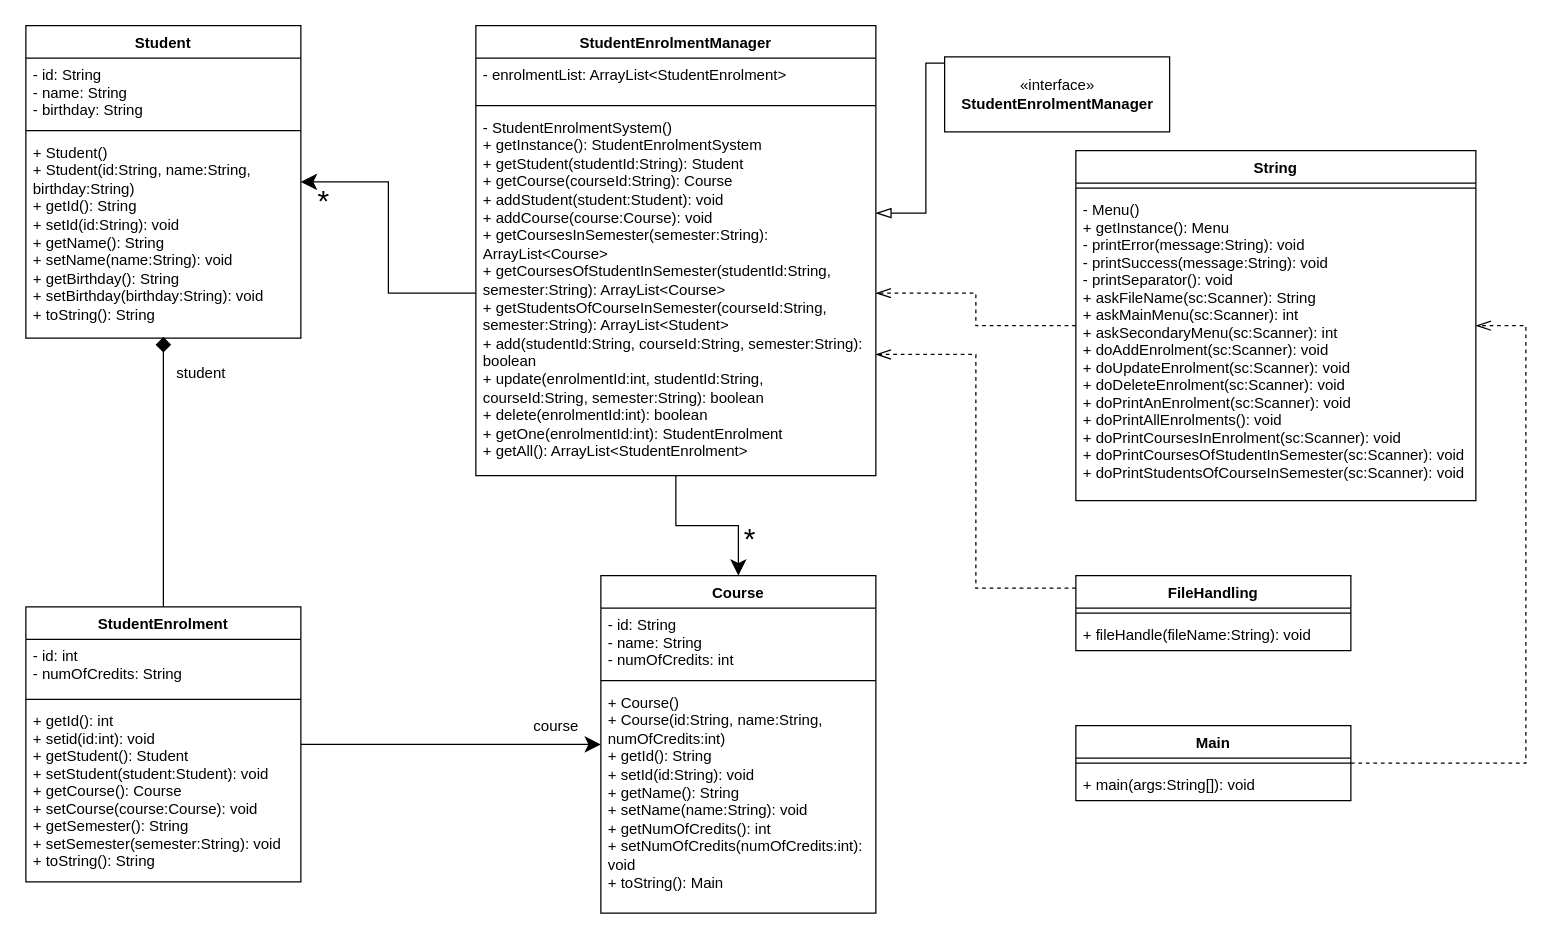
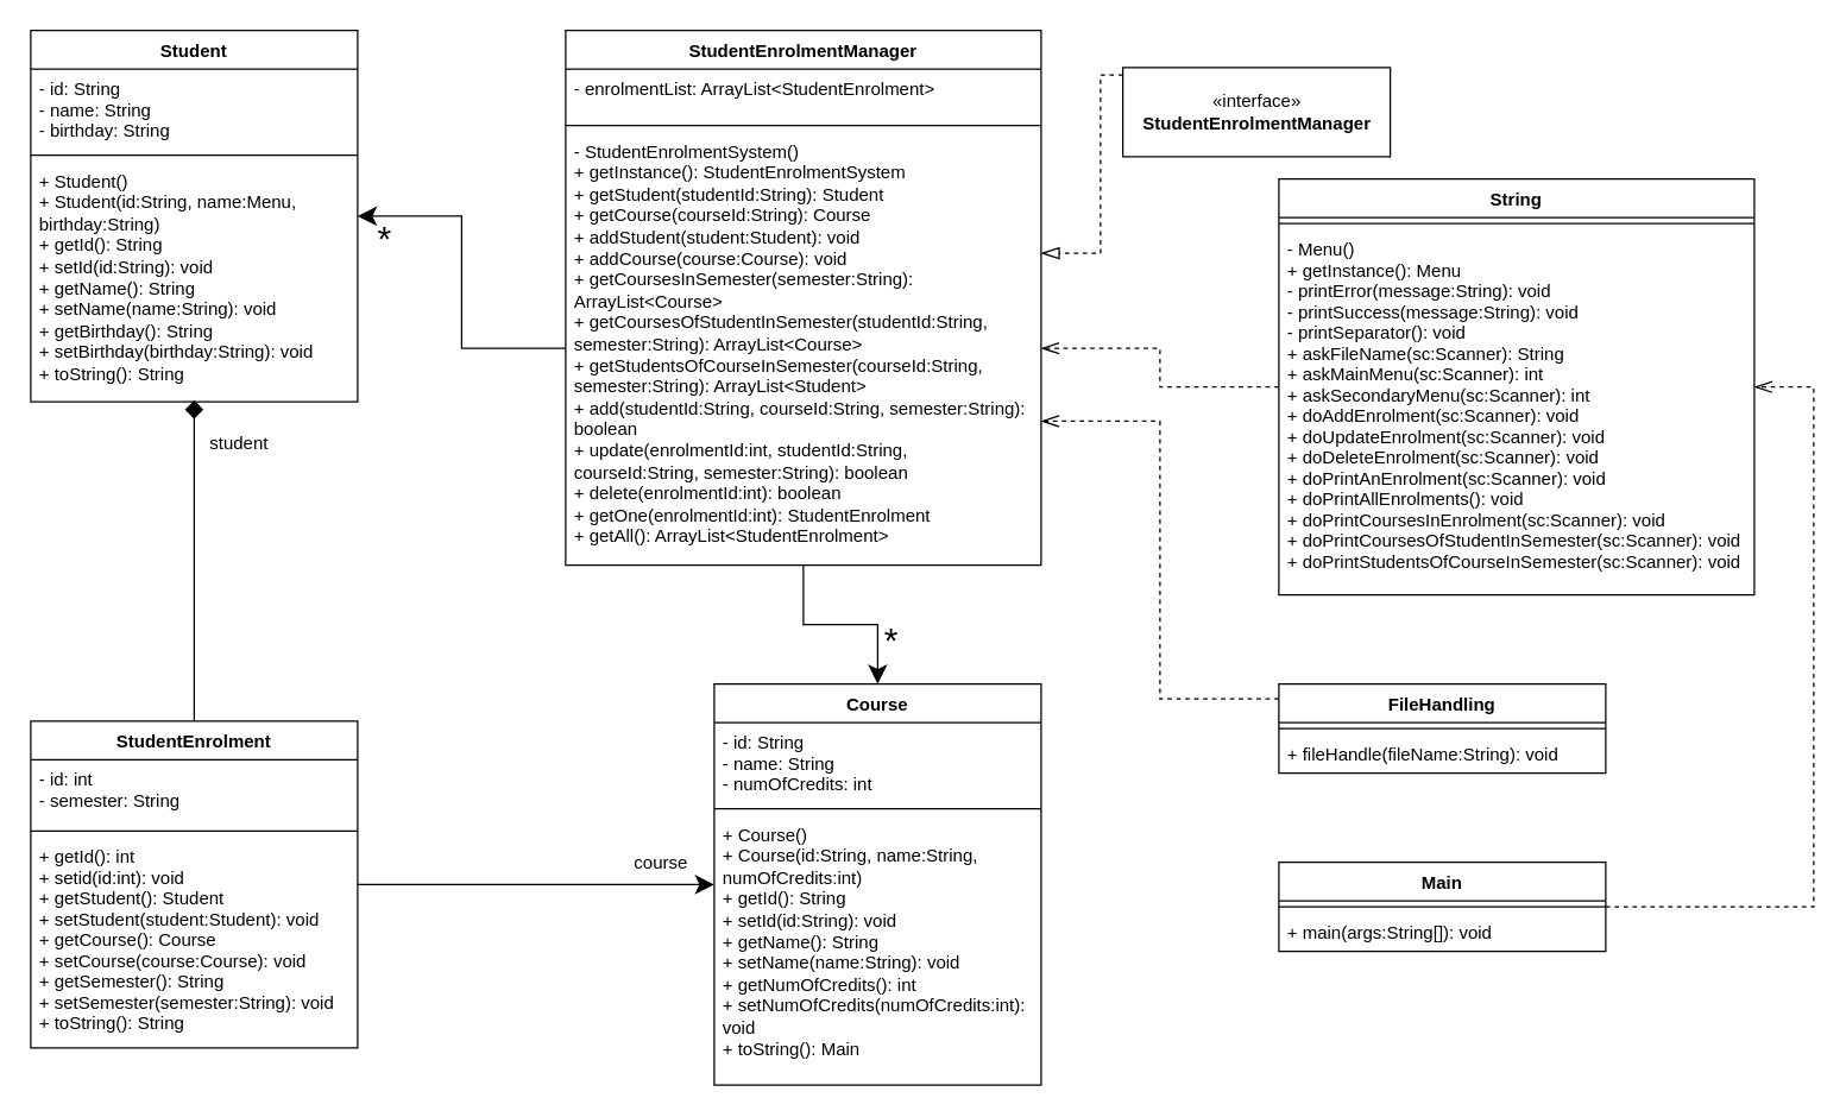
- <mxCell id="2" style="edgeStyle=orthogonalEdgeStyle;rounded=0;orthogonalLoop=1;jettySize=auto;html=1;fontSize=12;dashed=0;endArrow=blockThin;endFill=0;endSize=10;" edge="1" parent="1" source="3" target="10"><mxGeometry relative="1" as="geometry"><Array as="points"><mxPoint x="740" y="50" /><mxPoint x="740" y="170" /></Array></mxGeometry></mxCell>
+ <mxCell id="2" style="edgeStyle=orthogonalEdgeStyle;rounded=0;orthogonalLoop=1;jettySize=auto;html=1;fontSize=12;dashed=1;endArrow=blockThin;endFill=0;endSize=10;" edge="1" parent="1" source="3" target="10"><mxGeometry relative="1" as="geometry"><Array as="points"><mxPoint x="740" y="50" /><mxPoint x="740" y="170" /></Array></mxGeometry></mxCell>
- <mxCell id="7" value="+ Student()&#10;+ Student(id:String, name:String, birthday:String)&#10;+ getId(): String&#10;+ setId(id:String): void&#10;+ getName(): String&#10;+ setName(name:String): void&#10;+ getBirthday(): String&#10;+ setBirthday(birthday:String): void&#10;+ toString(): String" style="text;strokeColor=none;fillColor=none;align=left;verticalAlign=top;spacingLeft=4;spacingRight=4;overflow=hidden;rotatable=0;points=[[0,0.5],[1,0.5]];portConstraint=eastwest;whiteSpace=wrap;" parent="4" vertex="1"><mxGeometry y="88" width="220" height="162" as="geometry" /></mxCell>
+ <mxCell id="7" value="+ Student()&#10;+ Student(id:String, name:Menu, birthday:String)&#10;+ getId(): String&#10;+ setId(id:String): void&#10;+ getName(): String&#10;+ setName(name:String): void&#10;+ getBirthday(): String&#10;+ setBirthday(birthday:String): void&#10;+ toString(): String" style="text;strokeColor=none;fillColor=none;align=left;verticalAlign=top;spacingLeft=4;spacingRight=4;overflow=hidden;rotatable=0;points=[[0,0.5],[1,0.5]];portConstraint=eastwest;whiteSpace=wrap;" parent="4" vertex="1"><mxGeometry y="88" width="220" height="162" as="geometry" /></mxCell>
- <mxCell id="22" value="- id: int&#10;- numOfCredits: String" style="text;strokeColor=none;fillColor=none;align=left;verticalAlign=top;spacingLeft=4;spacingRight=4;overflow=hidden;rotatable=0;points=[[0,0.5],[1,0.5]];portConstraint=eastwest;" parent="21" vertex="1"><mxGeometry y="26" width="220" height="44" as="geometry" /></mxCell>
+ <mxCell id="22" value="- id: int&#10;- semester: String" style="text;strokeColor=none;fillColor=none;align=left;verticalAlign=top;spacingLeft=4;spacingRight=4;overflow=hidden;rotatable=0;points=[[0,0.5],[1,0.5]];portConstraint=eastwest;" parent="21" vertex="1"><mxGeometry y="26" width="220" height="44" as="geometry" /></mxCell>
